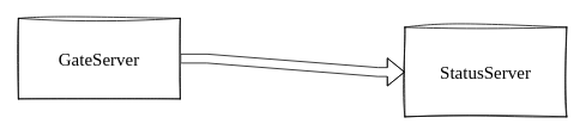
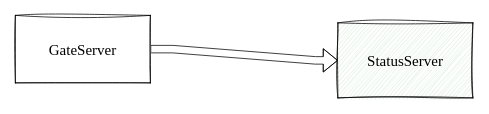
- <mxCell id="2" value="&lt;font face=&quot;Georgia&quot;&gt;StatusServer&lt;/font&gt;" style="rounded=0;whiteSpace=wrap;html=1;sketch=1;hachureGap=4;jiggle=2;curveFitting=1;fontFamily=Architects Daughter;fontSource=https%3A%2F%2Ffonts.googleapis.com%2Fcss%3Ffamily%3DArchitects%2BDaughter;fontSize=20;" vertex="1" parent="1"><mxGeometry x="450" y="30" width="180" height="100" as="geometry" /></mxCell>
+ <mxCell id="2" value="&lt;font face=&quot;Georgia&quot;&gt;StatusServer&lt;/font&gt;" style="rounded=0;whiteSpace=wrap;html=1;sketch=1;hachureGap=4;jiggle=2;curveFitting=1;fontFamily=Architects Daughter;fontSource=https%3A%2F%2Ffonts.googleapis.com%2Fcss%3Ffamily%3DArchitects%2BDaughter;fontSize=20;fillColor=#d5e8d4;" vertex="1" parent="1"><mxGeometry x="450" y="30" width="180" height="100" as="geometry" /></mxCell>
